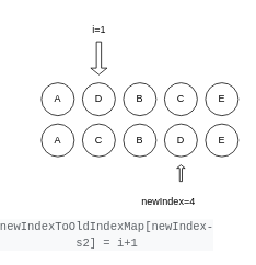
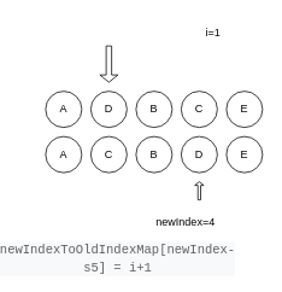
- <mxCell id="16" value="i=1" style="text;html=1;align=center;verticalAlign=middle;resizable=0;points=[];autosize=1;strokeColor=none;fillColor=none;" vertex="1" parent="1"><mxGeometry x="70" y="20" width="40" height="30" as="geometry" /></mxCell>
+ <mxCell id="16" value="i=1" style="text;html=1;align=center;verticalAlign=middle;resizable=0;points=[];autosize=1;strokeColor=none;fillColor=none;" vertex="1" parent="1"><mxGeometry x="185" y="20" width="40" height="30" as="geometry" /></mxCell>
- <mxCell id="13" value="&lt;div style=&quot;color: rgb(92, 97, 102); background-color: rgb(248, 249, 250); font-family: Monaco, Consolas, &amp;quot;Courier New&amp;quot;, monospace; font-size: 14px; line-height: 19px;&quot;&gt;newIndexToOldIndexMap[newIndex-s2] = i+1&lt;/div&gt;" style="text;html=1;strokeColor=none;fillColor=none;align=center;verticalAlign=middle;whiteSpace=wrap;rounded=0;" vertex="1" parent="1"><mxGeometry x="70" y="270" width="60" height="30" as="geometry" /></mxCell>
+ <mxCell id="13" value="&lt;div style=&quot;color: rgb(92, 97, 102); background-color: rgb(248, 249, 250); font-family: Monaco, Consolas, &amp;quot;Courier New&amp;quot;, monospace; font-size: 14px; line-height: 19px;&quot;&gt;newIndexToOldIndexMap[newIndex-s5] = i+1&lt;/div&gt;" style="text;html=1;strokeColor=none;fillColor=none;align=center;verticalAlign=middle;whiteSpace=wrap;rounded=0;" vertex="1" parent="1"><mxGeometry x="70" y="270" width="60" height="30" as="geometry" /></mxCell>
